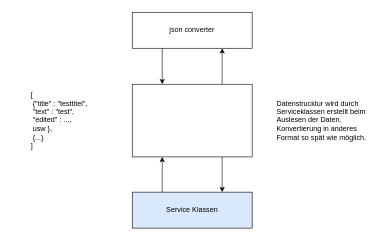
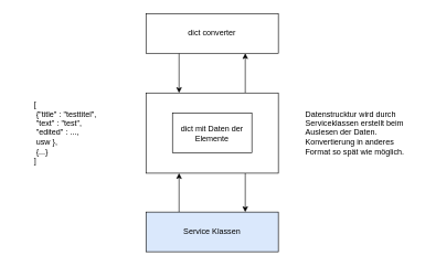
- <mxCell id="7" value="json converter" style="rounded=0;whiteSpace=wrap;html=1;" vertex="1" parent="1"><mxGeometry x="220" y="20" width="200" height="60" as="geometry" /></mxCell>
+ <mxCell id="7" value="dict converter" style="rounded=0;whiteSpace=wrap;html=1;" vertex="1" parent="1"><mxGeometry x="220" y="20" width="200" height="60" as="geometry" /></mxCell>
+ <mxCell id="5" value="dict mit Daten der Elemente" style="rounded=0;whiteSpace=wrap;html=1;" vertex="1" parent="1"><mxGeometry x="260" y="170.63" width="120" height="60" as="geometry" /></mxCell>
